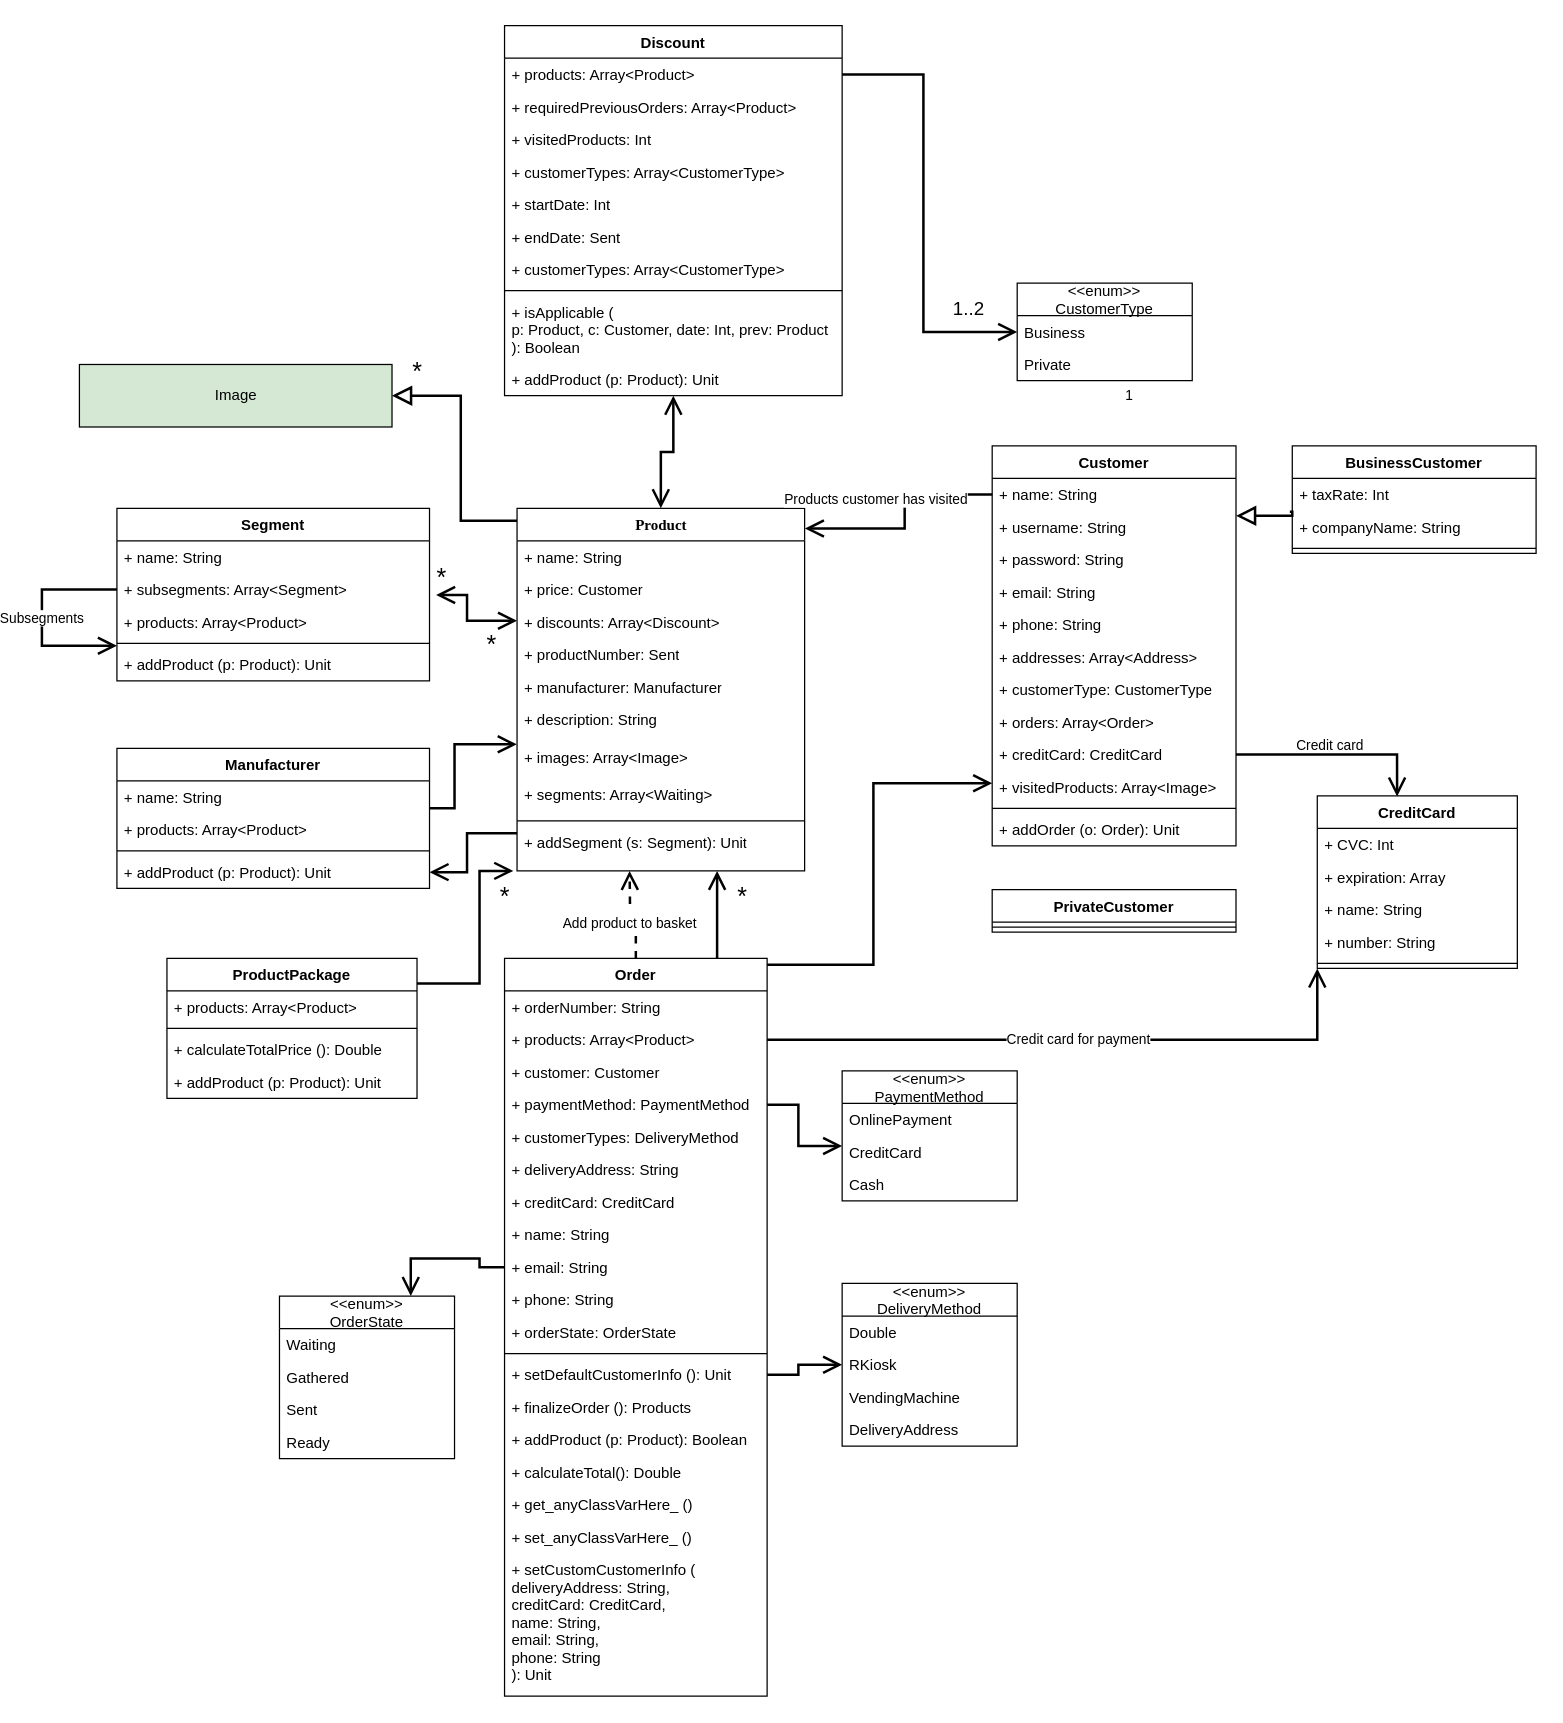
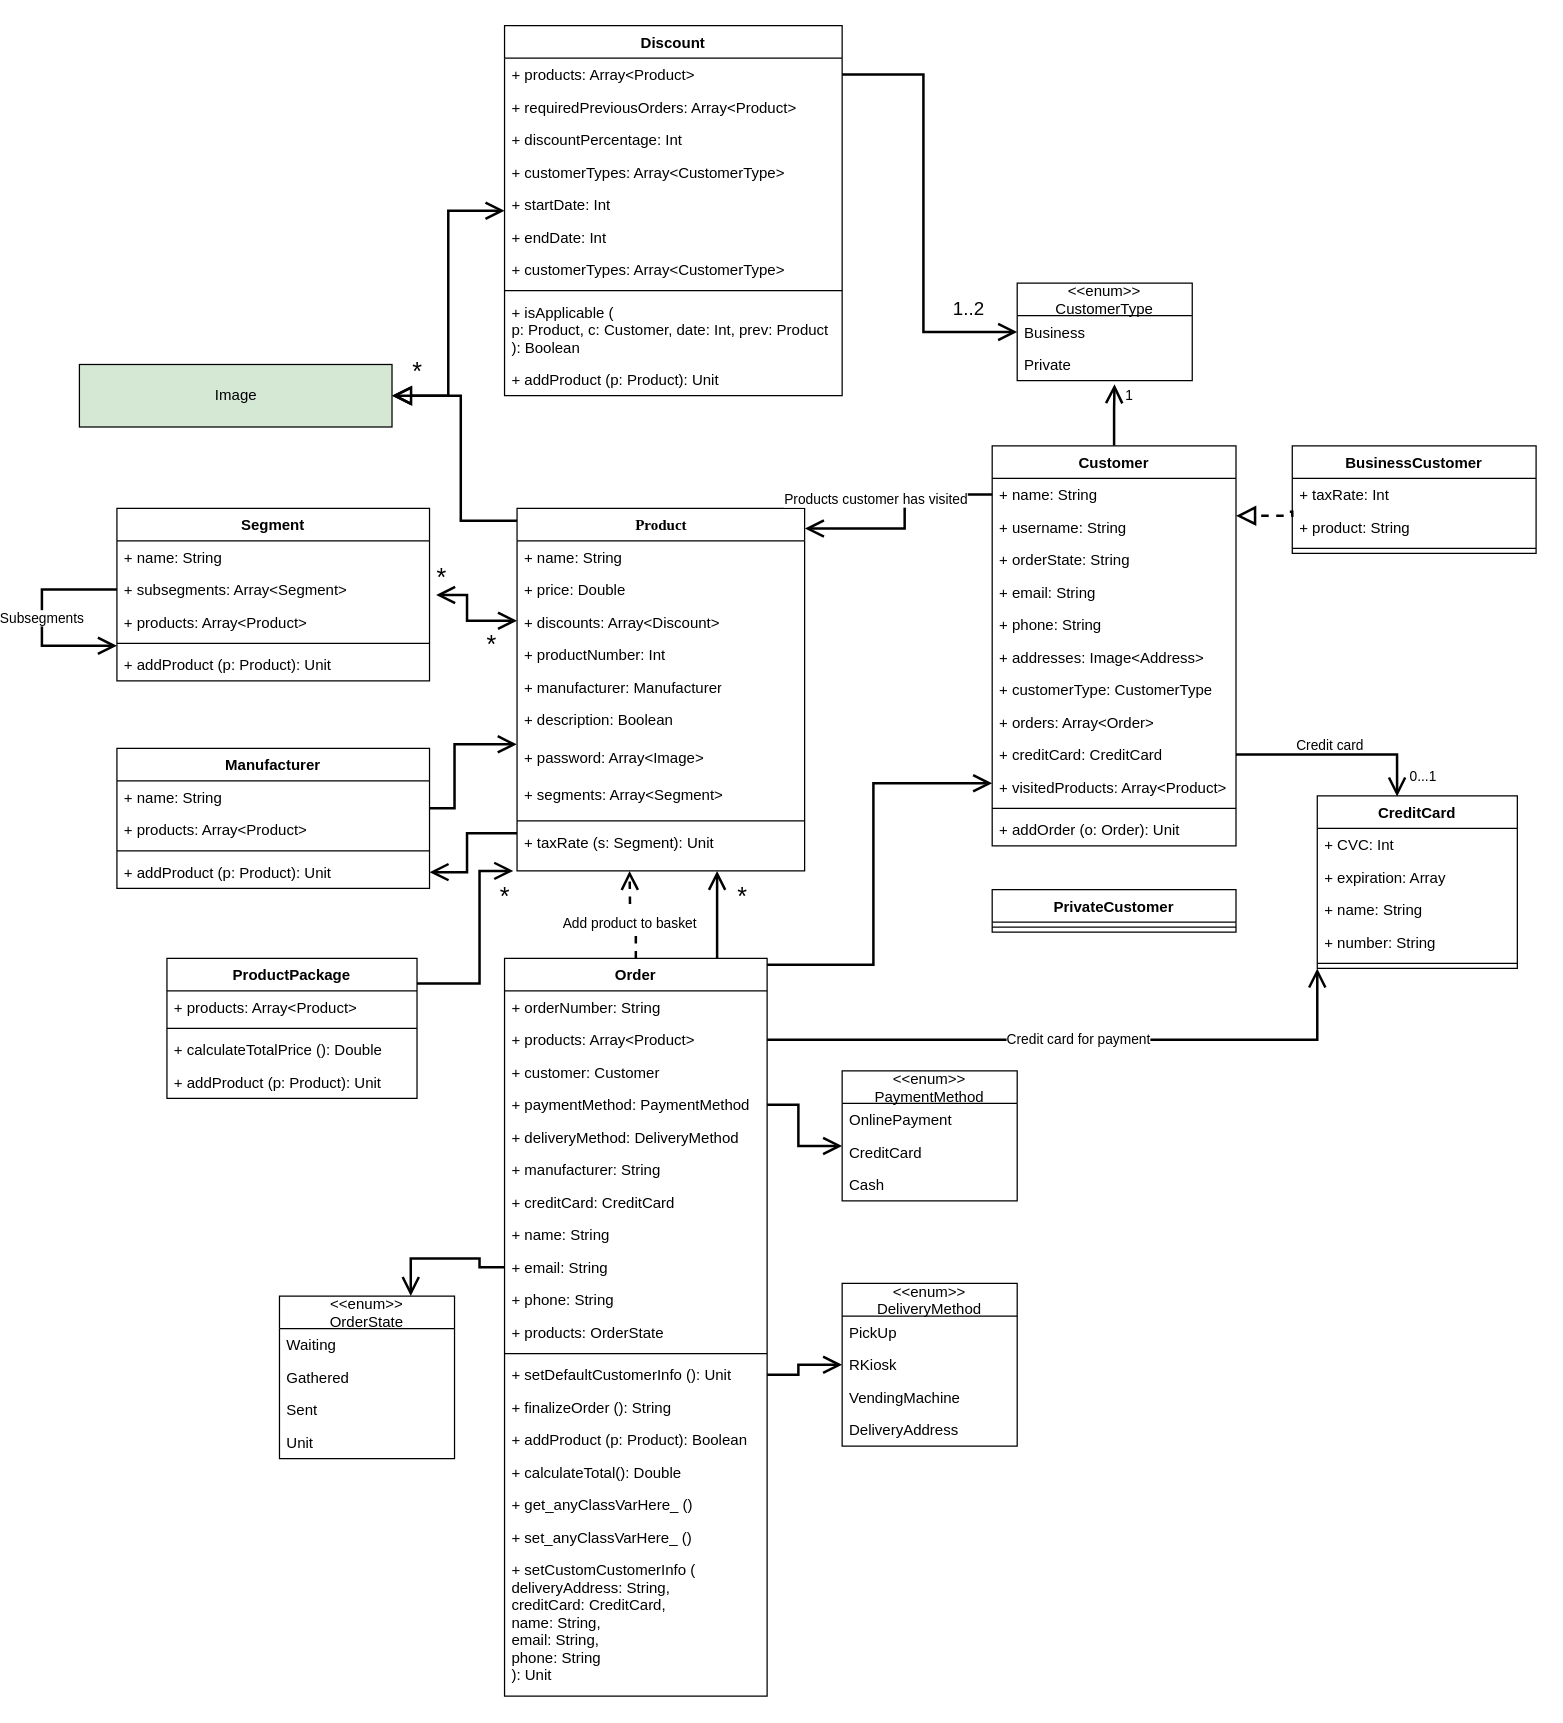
- <mxCell id="81" value="+ visitedProducts: Int" style="text;strokeColor=none;fillColor=none;align=left;verticalAlign=top;spacingLeft=4;spacingRight=4;overflow=hidden;rotatable=0;points=[[0,0.5],[1,0.5]];portConstraint=eastwest;" vertex="1" parent="78"><mxGeometry y="78" width="270" height="26" as="geometry" /></mxCell>
+ <mxCell id="81" value="+ discountPercentage: Int" style="text;strokeColor=none;fillColor=none;align=left;verticalAlign=top;spacingLeft=4;spacingRight=4;overflow=hidden;rotatable=0;points=[[0,0.5],[1,0.5]];portConstraint=eastwest;" vertex="1" parent="78"><mxGeometry y="78" width="270" height="26" as="geometry" /></mxCell>
- <mxCell id="84" value="+ endDate: Sent" style="text;strokeColor=none;fillColor=none;align=left;verticalAlign=top;spacingLeft=4;spacingRight=4;overflow=hidden;rotatable=0;points=[[0,0.5],[1,0.5]];portConstraint=eastwest;" vertex="1" parent="78"><mxGeometry y="156" width="270" height="26" as="geometry" /></mxCell>
+ <mxCell id="84" value="+ endDate: Int" style="text;strokeColor=none;fillColor=none;align=left;verticalAlign=top;spacingLeft=4;spacingRight=4;overflow=hidden;rotatable=0;points=[[0,0.5],[1,0.5]];portConstraint=eastwest;" vertex="1" parent="78"><mxGeometry y="156" width="270" height="26" as="geometry" /></mxCell>
+ <mxCell id="36" style="edgeStyle=orthogonalEdgeStyle;rounded=0;orthogonalLoop=1;jettySize=auto;html=1;exitX=0.5;exitY=0;exitDx=0;exitDy=0;entryX=0.556;entryY=1.106;entryDx=0;entryDy=0;entryPerimeter=0;endSize=11;startSize=11;endArrow=open;endFill=0;strokeWidth=2;" parent="1" source="37" target="91" edge="1"><mxGeometry relative="1" as="geometry"><Array as="points"><mxPoint x="848" y="326" /><mxPoint x="848" y="326" /></Array></mxGeometry></mxCell>
- <mxCell id="77" style="edgeStyle=orthogonalEdgeStyle;rounded=0;orthogonalLoop=1;jettySize=auto;html=1;entryX=0.5;entryY=0;entryDx=0;entryDy=0;strokeWidth=2;endArrow=open;endFill=0;startSize=11;endSize=11;startArrow=open;startFill=0;" parent="1" source="78" target="3" edge="1"><mxGeometry relative="1" as="geometry" /></mxCell>
+ <mxCell id="77" style="edgeStyle=orthogonalEdgeStyle;rounded=0;orthogonalLoop=1;jettySize=auto;html=1;strokeWidth=2;endArrow=open;endFill=0;startSize=11;endSize=11;startArrow=open;startFill=0;" parent="1" source="78" target="112" edge="1"><mxGeometry relative="1" as="geometry" /></mxCell>
- <mxCell id="76" style="edgeStyle=orthogonalEdgeStyle;rounded=0;orthogonalLoop=1;jettySize=auto;html=1;exitX=-0.01;exitY=1.032;exitDx=0;exitDy=0;endSize=11;startSize=11;endArrow=block;endFill=0;strokeWidth=2;exitPerimeter=0;" parent="1" source="73" target="39" edge="1"><mxGeometry relative="1" as="geometry"><Array as="points"><mxPoint x="990" y="409" /><mxPoint x="990" y="412" /></Array></mxGeometry></mxCell>
+ <mxCell id="76" style="edgeStyle=orthogonalEdgeStyle;rounded=0;orthogonalLoop=1;jettySize=auto;html=1;exitX=-0.01;exitY=1.032;exitDx=0;exitDy=0;endSize=11;startSize=11;endArrow=block;endFill=0;strokeWidth=2;exitPerimeter=0;dashed=1;" parent="1" source="73" target="39" edge="1"><mxGeometry relative="1" as="geometry"><Array as="points"><mxPoint x="990" y="409" /><mxPoint x="990" y="412" /></Array></mxGeometry></mxCell>
- <mxCell id="74" value="+ companyName: String" style="text;html=1;strokeColor=none;fillColor=none;align=left;verticalAlign=top;spacingLeft=4;spacingRight=4;whiteSpace=wrap;overflow=hidden;rotatable=0;points=[[0,0.5],[1,0.5]];portConstraint=eastwest;" parent="72" vertex="1"><mxGeometry y="52" width="195" height="26" as="geometry" /></mxCell>
+ <mxCell id="74" value="+ product: String" style="text;html=1;strokeColor=none;fillColor=none;align=left;verticalAlign=top;spacingLeft=4;spacingRight=4;whiteSpace=wrap;overflow=hidden;rotatable=0;points=[[0,0.5],[1,0.5]];portConstraint=eastwest;" parent="72" vertex="1"><mxGeometry y="52" width="195" height="26" as="geometry" /></mxCell>
- <mxCell id="40" value="+ password: String" style="text;strokeColor=none;fillColor=none;align=left;verticalAlign=top;spacingLeft=4;spacingRight=4;overflow=hidden;rotatable=0;points=[[0,0.5],[1,0.5]];portConstraint=eastwest;" parent="37" vertex="1"><mxGeometry y="78" width="195" height="26" as="geometry" /></mxCell>
+ <mxCell id="40" value="+ orderState: String" style="text;strokeColor=none;fillColor=none;align=left;verticalAlign=top;spacingLeft=4;spacingRight=4;overflow=hidden;rotatable=0;points=[[0,0.5],[1,0.5]];portConstraint=eastwest;" parent="37" vertex="1"><mxGeometry y="78" width="195" height="26" as="geometry" /></mxCell>
- <mxCell id="5" value="+ price: Customer" style="text;html=1;strokeColor=none;fillColor=none;align=left;verticalAlign=top;spacingLeft=4;spacingRight=4;whiteSpace=wrap;overflow=hidden;rotatable=0;points=[[0,0.5],[1,0.5]];portConstraint=eastwest;" parent="3" vertex="1"><mxGeometry y="52" width="230" height="26" as="geometry" /></mxCell>
+ <mxCell id="5" value="+ price: Double" style="text;html=1;strokeColor=none;fillColor=none;align=left;verticalAlign=top;spacingLeft=4;spacingRight=4;whiteSpace=wrap;overflow=hidden;rotatable=0;points=[[0,0.5],[1,0.5]];portConstraint=eastwest;" parent="3" vertex="1"><mxGeometry y="52" width="230" height="26" as="geometry" /></mxCell>
- <mxCell id="7" value="+ productNumber: Sent" style="text;html=1;strokeColor=none;fillColor=none;align=left;verticalAlign=top;spacingLeft=4;spacingRight=4;whiteSpace=wrap;overflow=hidden;rotatable=0;points=[[0,0.5],[1,0.5]];portConstraint=eastwest;" parent="3" vertex="1"><mxGeometry y="104" width="230" height="26" as="geometry" /></mxCell>
+ <mxCell id="7" value="+ productNumber: Int" style="text;html=1;strokeColor=none;fillColor=none;align=left;verticalAlign=top;spacingLeft=4;spacingRight=4;whiteSpace=wrap;overflow=hidden;rotatable=0;points=[[0,0.5],[1,0.5]];portConstraint=eastwest;" parent="3" vertex="1"><mxGeometry y="104" width="230" height="26" as="geometry" /></mxCell>
- <mxCell id="43" value="+ addresses: Array&amp;lt;Address&amp;gt;" style="text;html=1;strokeColor=none;fillColor=none;align=left;verticalAlign=top;spacingLeft=4;spacingRight=4;whiteSpace=wrap;overflow=hidden;rotatable=0;points=[[0,0.5],[1,0.5]];portConstraint=eastwest;" parent="37" vertex="1"><mxGeometry y="156" width="195" height="26" as="geometry" /></mxCell>
+ <mxCell id="43" value="+ addresses: Image&amp;lt;Address&amp;gt;" style="text;html=1;strokeColor=none;fillColor=none;align=left;verticalAlign=top;spacingLeft=4;spacingRight=4;whiteSpace=wrap;overflow=hidden;rotatable=0;points=[[0,0.5],[1,0.5]];portConstraint=eastwest;" parent="37" vertex="1"><mxGeometry y="156" width="195" height="26" as="geometry" /></mxCell>
- <mxCell id="9" value="+ description: String" style="text;html=1;strokeColor=none;fillColor=none;align=left;verticalAlign=top;spacingLeft=4;spacingRight=4;whiteSpace=wrap;overflow=hidden;rotatable=0;points=[[0,0.5],[1,0.5]];portConstraint=eastwest;" parent="3" vertex="1"><mxGeometry y="156" width="230" height="30" as="geometry" /></mxCell>
+ <mxCell id="9" value="+ description: Boolean" style="text;html=1;strokeColor=none;fillColor=none;align=left;verticalAlign=top;spacingLeft=4;spacingRight=4;whiteSpace=wrap;overflow=hidden;rotatable=0;points=[[0,0.5],[1,0.5]];portConstraint=eastwest;" parent="3" vertex="1"><mxGeometry y="156" width="230" height="30" as="geometry" /></mxCell>
- <mxCell id="10" value="+ images: Array&amp;lt;Image&amp;gt;" style="text;html=1;strokeColor=none;fillColor=none;align=left;verticalAlign=top;spacingLeft=4;spacingRight=4;whiteSpace=wrap;overflow=hidden;rotatable=0;points=[[0,0.5],[1,0.5]];portConstraint=eastwest;" parent="3" vertex="1"><mxGeometry y="186" width="230" height="30" as="geometry" /></mxCell>
+ <mxCell id="10" value="+ password: Array&amp;lt;Image&amp;gt;" style="text;html=1;strokeColor=none;fillColor=none;align=left;verticalAlign=top;spacingLeft=4;spacingRight=4;whiteSpace=wrap;overflow=hidden;rotatable=0;points=[[0,0.5],[1,0.5]];portConstraint=eastwest;" parent="3" vertex="1"><mxGeometry y="186" width="230" height="30" as="geometry" /></mxCell>
+ <mxCell id="125" value="0...1" style="text;strokeColor=none;align=center;fillColor=none;html=1;verticalAlign=middle;whiteSpace=wrap;rounded=0;fontSize=11;" vertex="1" parent="1"><mxGeometry x="1070" y="606" width="50" height="30" as="geometry" /></mxCell>
- <mxCell id="11" value="+ segments: Array&amp;lt;Waiting&amp;gt;" style="text;html=1;strokeColor=none;fillColor=none;align=left;verticalAlign=top;spacingLeft=4;spacingRight=4;whiteSpace=wrap;overflow=hidden;rotatable=0;points=[[0,0.5],[1,0.5]];portConstraint=eastwest;" parent="3" vertex="1"><mxGeometry y="216" width="230" height="30" as="geometry" /></mxCell>
+ <mxCell id="11" value="+ segments: Array&amp;lt;Segment&amp;gt;" style="text;html=1;strokeColor=none;fillColor=none;align=left;verticalAlign=top;spacingLeft=4;spacingRight=4;whiteSpace=wrap;overflow=hidden;rotatable=0;points=[[0,0.5],[1,0.5]];portConstraint=eastwest;" parent="3" vertex="1"><mxGeometry y="216" width="230" height="30" as="geometry" /></mxCell>
- <mxCell id="47" value="+ visitedProducts: Array&amp;lt;Image&amp;gt;" style="text;html=1;strokeColor=none;fillColor=none;align=left;verticalAlign=top;spacingLeft=4;spacingRight=4;whiteSpace=wrap;overflow=hidden;rotatable=0;points=[[0,0.5],[1,0.5]];portConstraint=eastwest;" parent="37" vertex="1"><mxGeometry y="260" width="195" height="26" as="geometry" /></mxCell>
+ <mxCell id="47" value="+ visitedProducts: Array&amp;lt;Product&amp;gt;" style="text;html=1;strokeColor=none;fillColor=none;align=left;verticalAlign=top;spacingLeft=4;spacingRight=4;whiteSpace=wrap;overflow=hidden;rotatable=0;points=[[0,0.5],[1,0.5]];portConstraint=eastwest;" parent="37" vertex="1"><mxGeometry y="260" width="195" height="26" as="geometry" /></mxCell>
- <mxCell id="13" value="+ addSegment (s: Segment): Unit" style="text;html=1;strokeColor=none;fillColor=none;align=left;verticalAlign=top;spacingLeft=4;spacingRight=4;whiteSpace=wrap;overflow=hidden;rotatable=0;points=[[0,0.5],[1,0.5]];portConstraint=eastwest;" parent="3" vertex="1"><mxGeometry y="254" width="230" height="26" as="geometry" /></mxCell>
+ <mxCell id="13" value="+ taxRate (s: Segment): Unit" style="text;html=1;strokeColor=none;fillColor=none;align=left;verticalAlign=top;spacingLeft=4;spacingRight=4;whiteSpace=wrap;overflow=hidden;rotatable=0;points=[[0,0.5],[1,0.5]];portConstraint=eastwest;" parent="3" vertex="1"><mxGeometry y="254" width="230" height="26" as="geometry" /></mxCell>
- <mxCell id="21" value="+ customerTypes: DeliveryMethod" style="text;strokeColor=none;fillColor=none;align=left;verticalAlign=top;spacingLeft=4;spacingRight=4;overflow=hidden;rotatable=0;points=[[0,0.5],[1,0.5]];portConstraint=eastwest;" parent="16" vertex="1"><mxGeometry y="130" width="210" height="26" as="geometry" /></mxCell>
+ <mxCell id="21" value="+ deliveryMethod: DeliveryMethod" style="text;strokeColor=none;fillColor=none;align=left;verticalAlign=top;spacingLeft=4;spacingRight=4;overflow=hidden;rotatable=0;points=[[0,0.5],[1,0.5]];portConstraint=eastwest;" parent="16" vertex="1"><mxGeometry y="130" width="210" height="26" as="geometry" /></mxCell>
- <mxCell id="22" value="+ deliveryAddress: String" style="text;strokeColor=none;fillColor=none;align=left;verticalAlign=top;spacingLeft=4;spacingRight=4;overflow=hidden;rotatable=0;points=[[0,0.5],[1,0.5]];portConstraint=eastwest;" parent="16" vertex="1"><mxGeometry y="156" width="210" height="26" as="geometry" /></mxCell>
+ <mxCell id="22" value="+ manufacturer: String" style="text;strokeColor=none;fillColor=none;align=left;verticalAlign=top;spacingLeft=4;spacingRight=4;overflow=hidden;rotatable=0;points=[[0,0.5],[1,0.5]];portConstraint=eastwest;" parent="16" vertex="1"><mxGeometry y="156" width="210" height="26" as="geometry" /></mxCell>
- <mxCell id="27" value="+ orderState: OrderState" style="text;strokeColor=none;fillColor=none;align=left;verticalAlign=top;spacingLeft=4;spacingRight=4;overflow=hidden;rotatable=0;points=[[0,0.5],[1,0.5]];portConstraint=eastwest;" vertex="1" parent="16"><mxGeometry y="286" width="210" height="26" as="geometry" /></mxCell>
+ <mxCell id="27" value="+ products: OrderState" style="text;strokeColor=none;fillColor=none;align=left;verticalAlign=top;spacingLeft=4;spacingRight=4;overflow=hidden;rotatable=0;points=[[0,0.5],[1,0.5]];portConstraint=eastwest;" vertex="1" parent="16"><mxGeometry y="286" width="210" height="26" as="geometry" /></mxCell>
- <mxCell id="100" value="Double" style="text;strokeColor=none;fillColor=none;align=left;verticalAlign=top;spacingLeft=4;spacingRight=4;overflow=hidden;rotatable=0;points=[[0,0.5],[1,0.5]];portConstraint=eastwest;" parent="99" vertex="1"><mxGeometry y="26" width="140" height="26" as="geometry" /></mxCell>
+ <mxCell id="100" value="PickUp" style="text;strokeColor=none;fillColor=none;align=left;verticalAlign=top;spacingLeft=4;spacingRight=4;overflow=hidden;rotatable=0;points=[[0,0.5],[1,0.5]];portConstraint=eastwest;" parent="99" vertex="1"><mxGeometry y="26" width="140" height="26" as="geometry" /></mxCell>
- <mxCell id="30" value="+ finalizeOrder (): Products" style="text;strokeColor=none;fillColor=none;align=left;verticalAlign=top;spacingLeft=4;spacingRight=4;overflow=hidden;rotatable=0;points=[[0,0.5],[1,0.5]];portConstraint=eastwest;" vertex="1" parent="16"><mxGeometry y="346" width="210" height="26" as="geometry" /></mxCell>
+ <mxCell id="30" value="+ finalizeOrder (): String" style="text;strokeColor=none;fillColor=none;align=left;verticalAlign=top;spacingLeft=4;spacingRight=4;overflow=hidden;rotatable=0;points=[[0,0.5],[1,0.5]];portConstraint=eastwest;" vertex="1" parent="16"><mxGeometry y="346" width="210" height="26" as="geometry" /></mxCell>
- <mxCell id="119" value="Ready" style="text;strokeColor=none;fillColor=none;align=left;verticalAlign=top;spacingLeft=4;spacingRight=4;overflow=hidden;rotatable=0;points=[[0,0.5],[1,0.5]];portConstraint=eastwest;" vertex="1" parent="115"><mxGeometry y="104" width="140" height="26" as="geometry" /></mxCell>
+ <mxCell id="119" value="Unit" style="text;strokeColor=none;fillColor=none;align=left;verticalAlign=top;spacingLeft=4;spacingRight=4;overflow=hidden;rotatable=0;points=[[0,0.5],[1,0.5]];portConstraint=eastwest;" vertex="1" parent="115"><mxGeometry y="104" width="140" height="26" as="geometry" /></mxCell>
